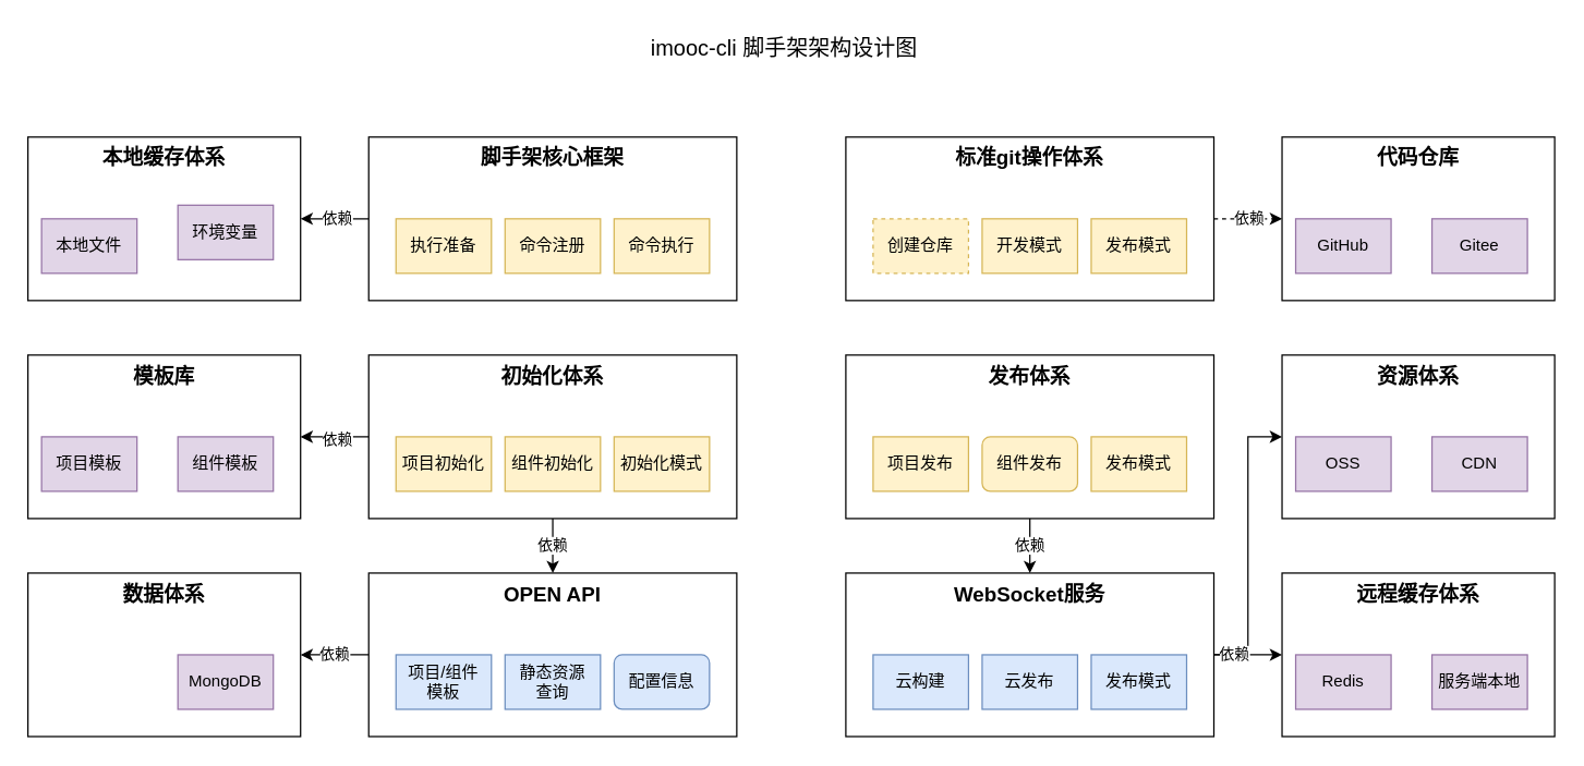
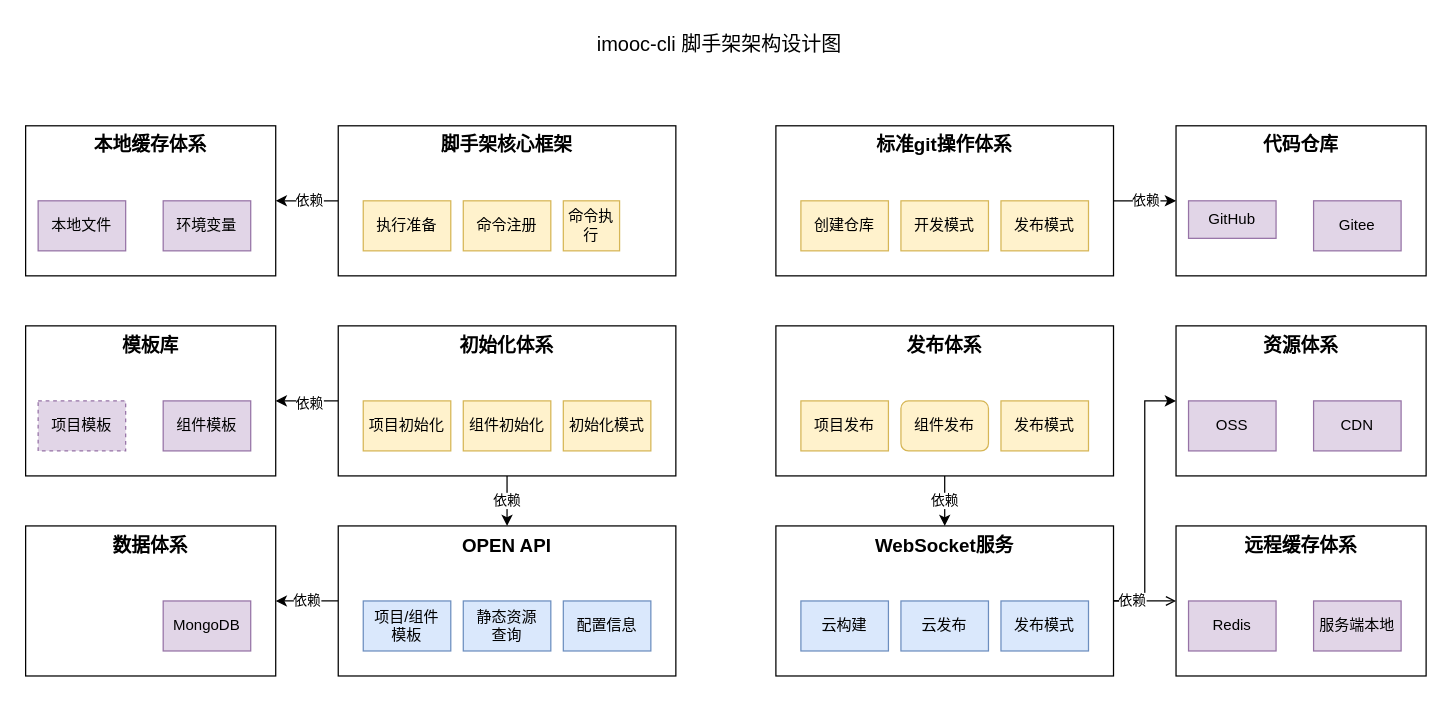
- <mxCell id="6" style="edgeStyle=orthogonalEdgeStyle;rounded=0;orthogonalLoop=1;jettySize=auto;html=1;entryX=0;entryY=0.5;entryDx=0;entryDy=0;dashed=1;" edge="1" parent="1" source="8" target="39"><mxGeometry relative="1" as="geometry" /></mxCell>
+ <mxCell id="6" style="edgeStyle=orthogonalEdgeStyle;rounded=0;orthogonalLoop=1;jettySize=auto;html=1;entryX=0;entryY=0.5;entryDx=0;entryDy=0;" edge="1" parent="1" source="8" target="39"><mxGeometry relative="1" as="geometry" /></mxCell>
- <mxCell id="50" value="环境变量" style="rounded=0;whiteSpace=wrap;html=1;fillColor=#e1d5e7;strokeColor=#9673a6;" vertex="1" parent="1"><mxGeometry x="130" y="150" width="70" height="40" as="geometry" /></mxCell>
+ <mxCell id="50" value="环境变量" style="rounded=0;whiteSpace=wrap;html=1;fillColor=#e1d5e7;strokeColor=#9673a6;" vertex="1" parent="1"><mxGeometry x="130" y="160" width="70" height="40" as="geometry" /></mxCell>
- <mxCell id="37" value="命令执行" style="rounded=0;whiteSpace=wrap;html=1;fillColor=#fff2cc;strokeColor=#d6b656;" vertex="1" parent="1"><mxGeometry x="450" y="160" width="70" height="40" as="geometry" /></mxCell>
+ <mxCell id="37" value="命令执行" style="rounded=0;whiteSpace=wrap;html=1;fillColor=#fff2cc;strokeColor=#d6b656;" vertex="1" parent="1"><mxGeometry x="450" y="160" width="45" height="40" as="geometry" /></mxCell>
- <mxCell id="33" value="创建仓库" style="rounded=0;whiteSpace=wrap;html=1;fillColor=#fff2cc;strokeColor=#d6b656;dashed=1;" vertex="1" parent="1"><mxGeometry x="640" y="160" width="70" height="40" as="geometry" /></mxCell>
+ <mxCell id="33" value="创建仓库" style="rounded=0;whiteSpace=wrap;html=1;fillColor=#fff2cc;strokeColor=#d6b656;" vertex="1" parent="1"><mxGeometry x="640" y="160" width="70" height="40" as="geometry" /></mxCell>
- <mxCell id="40" value="GitHub" style="rounded=0;whiteSpace=wrap;html=1;fillColor=#e1d5e7;strokeColor=#9673a6;" vertex="1" parent="1"><mxGeometry x="950" y="160" width="70" height="40" as="geometry" /></mxCell>
+ <mxCell id="40" value="GitHub" style="rounded=0;whiteSpace=wrap;html=1;fillColor=#e1d5e7;strokeColor=#9673a6;" vertex="1" parent="1"><mxGeometry x="950" y="160" width="70" height="30" as="geometry" /></mxCell>
- <mxCell id="52" value="项目模板" style="rounded=0;whiteSpace=wrap;html=1;fillColor=#e1d5e7;strokeColor=#9673a6;" vertex="1" parent="1"><mxGeometry x="30" y="320" width="70" height="40" as="geometry" /></mxCell>
+ <mxCell id="52" value="项目模板" style="rounded=0;whiteSpace=wrap;html=1;fillColor=#e1d5e7;strokeColor=#9673a6;dashed=1;" vertex="1" parent="1"><mxGeometry x="30" y="320" width="70" height="40" as="geometry" /></mxCell>
- <mxCell id="18" style="edgeStyle=orthogonalEdgeStyle;rounded=0;orthogonalLoop=1;jettySize=auto;html=1;entryX=0;entryY=0.5;entryDx=0;entryDy=0;" edge="1" parent="1" source="20" target="45"><mxGeometry relative="1" as="geometry" /></mxCell>
+ <mxCell id="18" style="edgeStyle=orthogonalEdgeStyle;rounded=0;orthogonalLoop=1;jettySize=auto;html=1;entryX=0;entryY=0.5;entryDx=0;entryDy=0;endArrow=open;" edge="1" parent="1" source="20" target="45"><mxGeometry relative="1" as="geometry" /></mxCell>
- <mxCell id="31" value="配置信息" style="whiteSpace=wrap;html=1;fillColor=#dae8fc;strokeColor=#6c8ebf;rounded=1;" vertex="1" parent="1"><mxGeometry x="450" y="480" width="70" height="40" as="geometry" /></mxCell>
+ <mxCell id="31" value="配置信息" style="rounded=0;whiteSpace=wrap;html=1;fillColor=#dae8fc;strokeColor=#6c8ebf;" vertex="1" parent="1"><mxGeometry x="450" y="480" width="70" height="40" as="geometry" /></mxCell>
